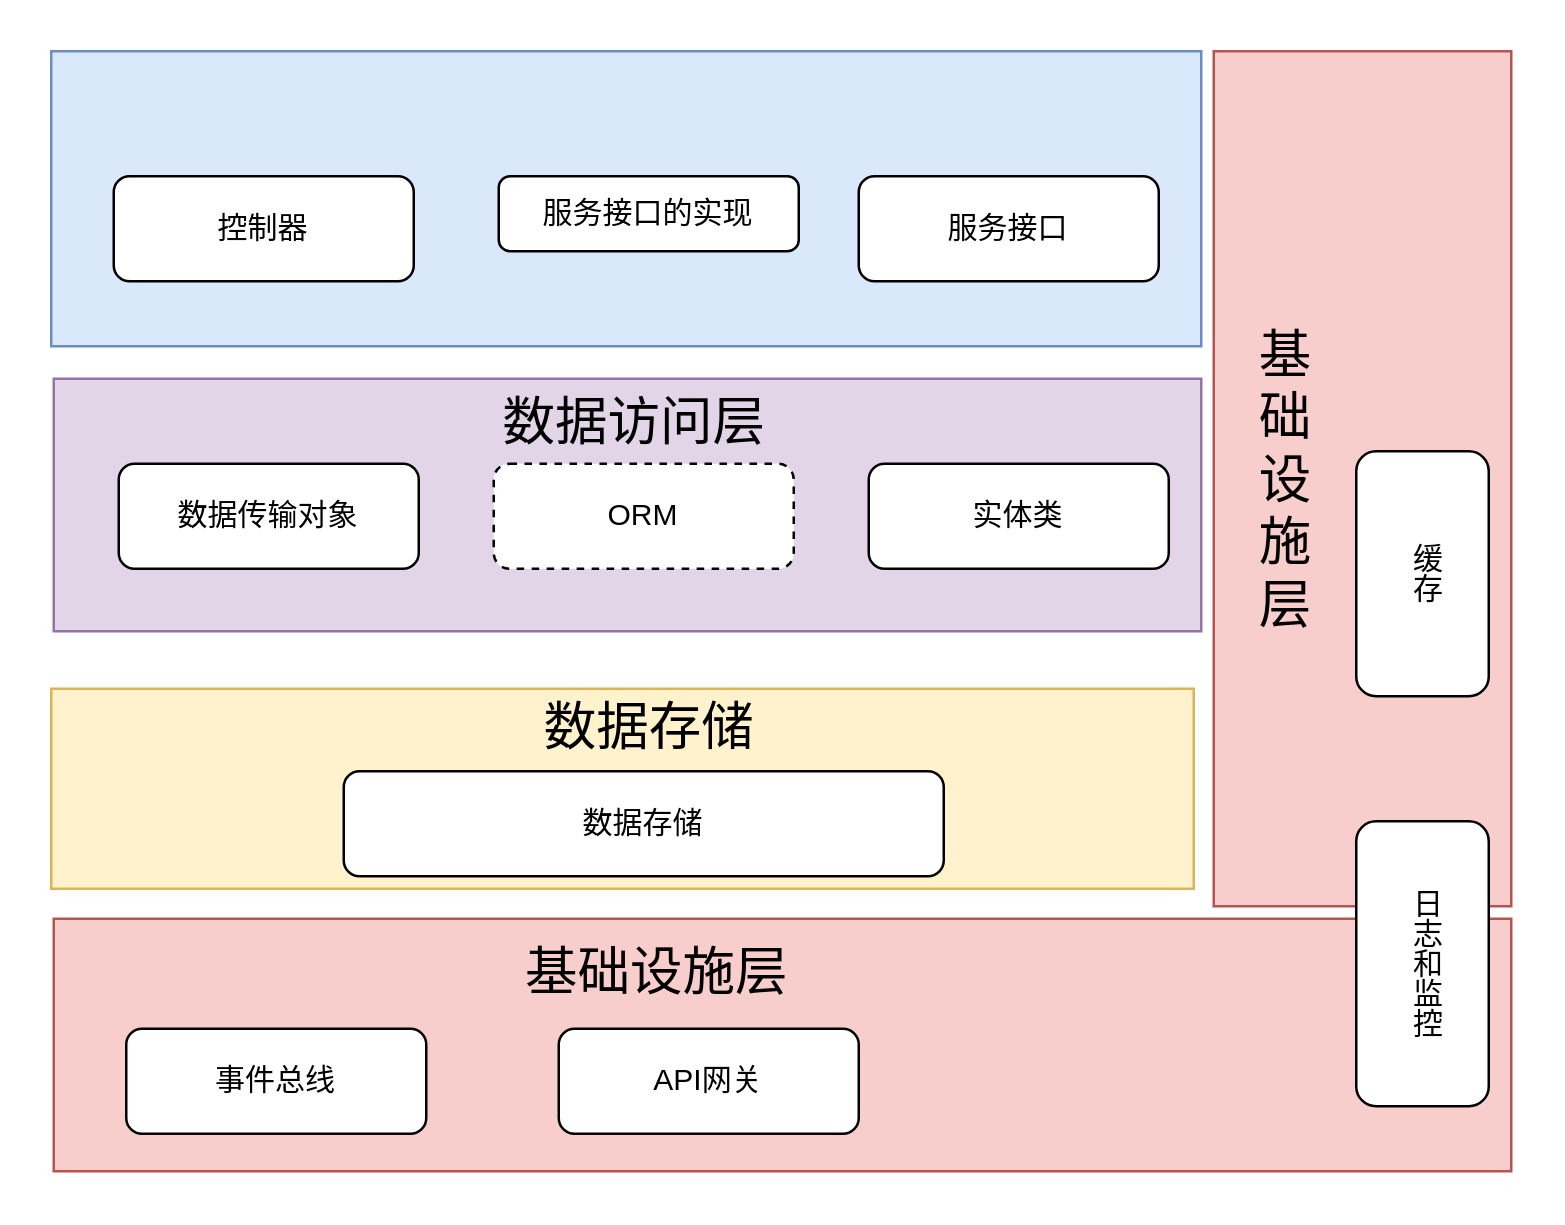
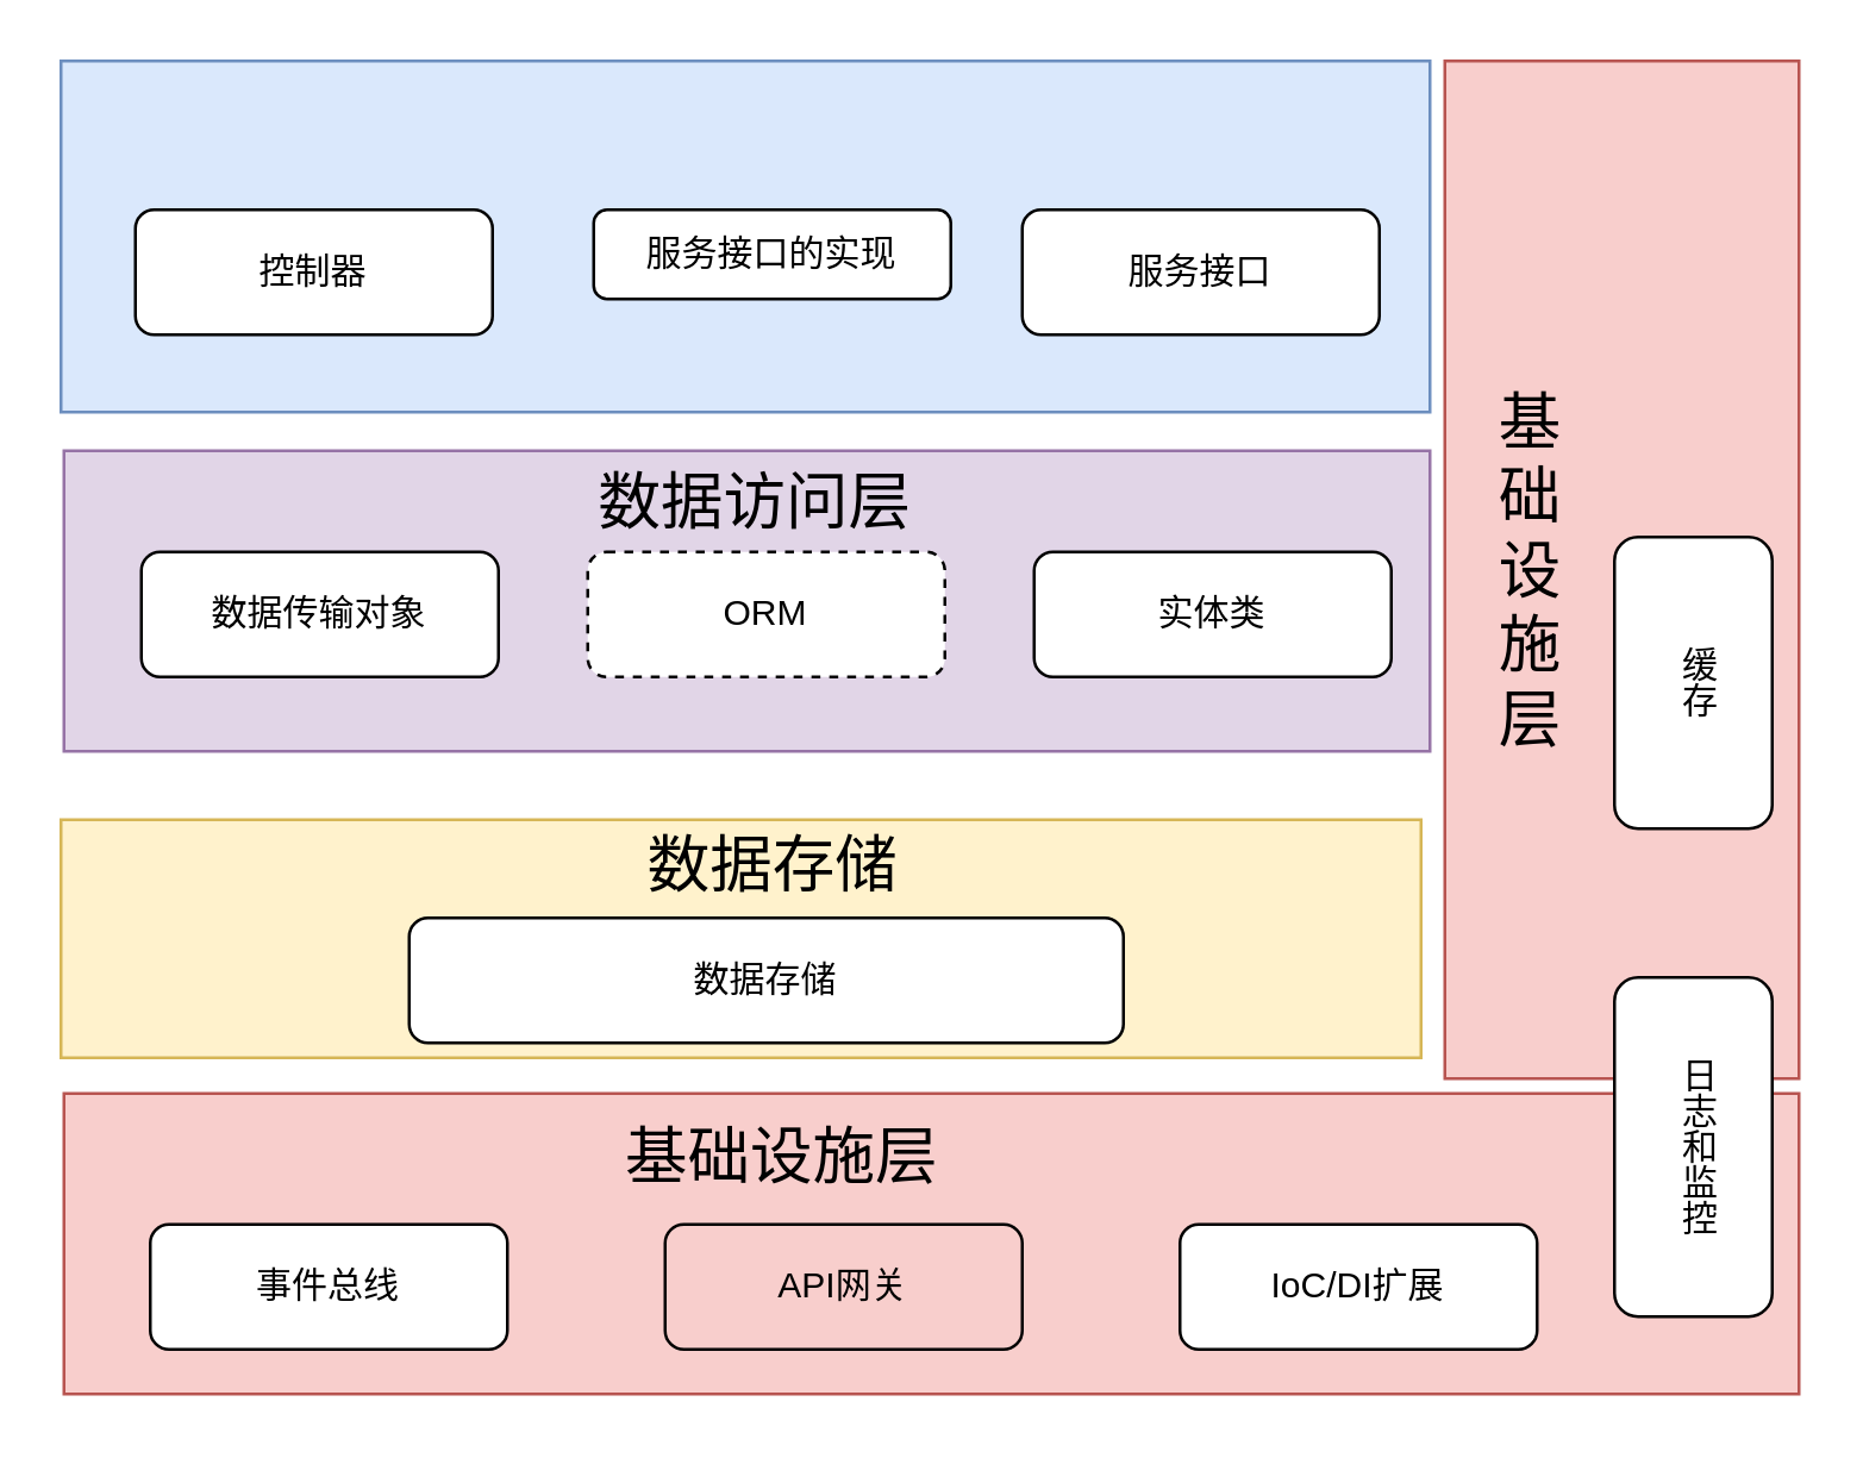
- <mxCell id="8" value="API网关" style="rounded=1;whiteSpace=wrap;html=1;" vertex="1" parent="1"><mxGeometry x="223" y="411" width="120" height="42" as="geometry" /></mxCell>
+ <mxCell id="8" value="API网关" style="rounded=1;whiteSpace=wrap;html=1;fillColor=#f8cecc;" vertex="1" parent="1"><mxGeometry x="223" y="411" width="120" height="42" as="geometry" /></mxCell>
+ <mxCell id="13" value="IoC/DI扩展" style="rounded=1;whiteSpace=wrap;html=1;" vertex="1" parent="1"><mxGeometry x="396" y="411" width="120" height="42" as="geometry" /></mxCell>
